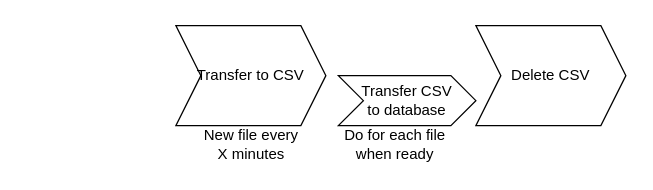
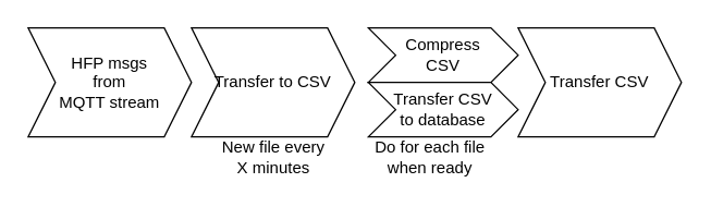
+ <mxCell id="4" value="Compress&lt;br&gt;CSV" style="shape=step;perimeter=stepPerimeter;whiteSpace=wrap;html=1;fixedSize=1;strokeColor=#000000;strokeWidth=1;fillColor=#ffffff;align=center;" parent="1" vertex="1"><mxGeometry x="270" y="20" width="110" height="40" as="geometry" /></mxCell>
+ <mxCell id="2" value="HFP msgs&lt;br&gt;from&lt;br&gt;MQTT stream" style="shape=step;perimeter=stepPerimeter;whiteSpace=wrap;html=1;fixedSize=1;strokeColor=#000000;strokeWidth=1;fillColor=#ffffff;align=center;" parent="1" vertex="1"><mxGeometry x="20" y="20" width="120" height="80" as="geometry" /></mxCell>
- <mxCell id="5" value="Delete CSV" style="shape=step;perimeter=stepPerimeter;whiteSpace=wrap;html=1;fixedSize=1;strokeColor=#000000;strokeWidth=1;fillColor=#ffffff;align=center;" parent="1" vertex="1"><mxGeometry x="380" y="20" width="120" height="80" as="geometry" /></mxCell>
+ <mxCell id="5" value="Transfer CSV" style="shape=step;perimeter=stepPerimeter;whiteSpace=wrap;html=1;fixedSize=1;strokeColor=#000000;strokeWidth=1;fillColor=#ffffff;align=center;" parent="1" vertex="1"><mxGeometry x="380" y="20" width="120" height="80" as="geometry" /></mxCell>
